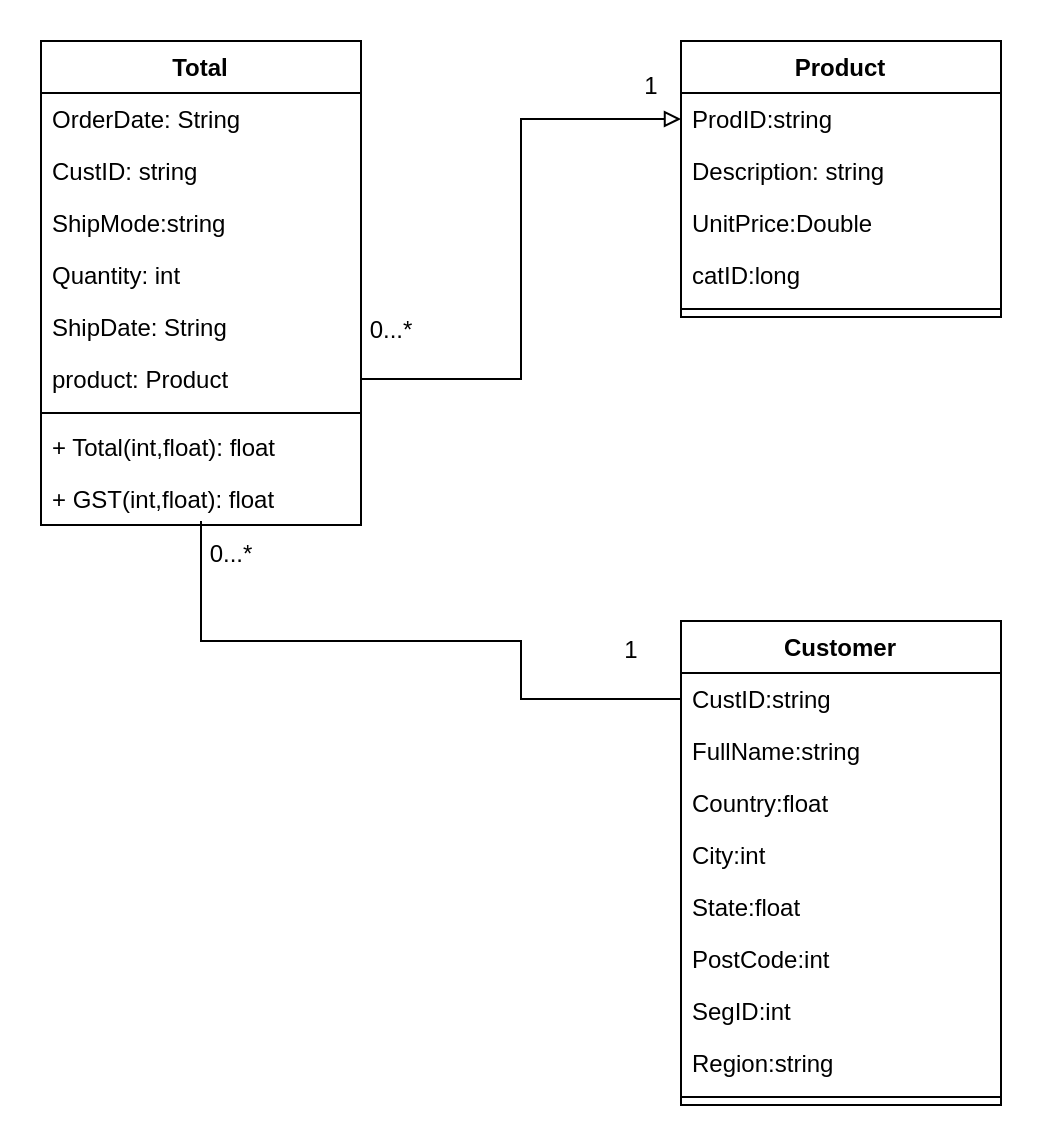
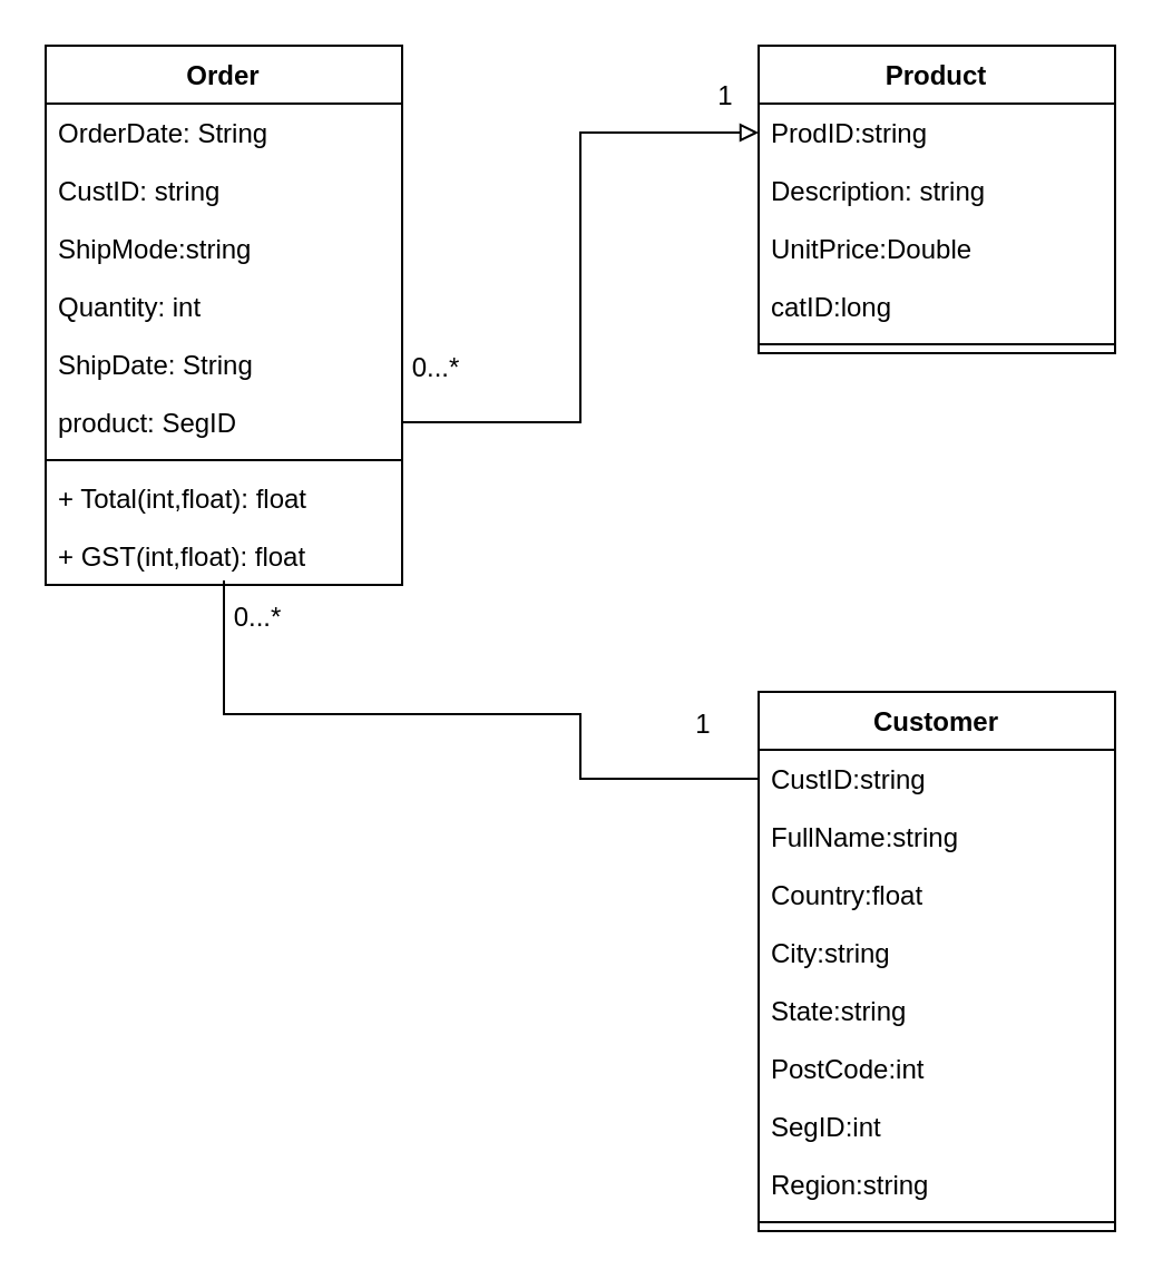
- <mxCell id="2" value="Total" style="swimlane;fontStyle=1;align=center;verticalAlign=top;childLayout=stackLayout;horizontal=1;startSize=26;horizontalStack=0;resizeParent=1;resizeParentMax=0;resizeLast=0;collapsible=1;marginBottom=0;" vertex="1" parent="1"><mxGeometry x="20" y="20" width="160" height="242" as="geometry" /></mxCell>
+ <mxCell id="2" value="Order" style="swimlane;fontStyle=1;align=center;verticalAlign=top;childLayout=stackLayout;horizontal=1;startSize=26;horizontalStack=0;resizeParent=1;resizeParentMax=0;resizeLast=0;collapsible=1;marginBottom=0;" vertex="1" parent="1"><mxGeometry x="20" y="20" width="160" height="242" as="geometry" /></mxCell>
- <mxCell id="8" value="product: Product" style="text;strokeColor=none;fillColor=none;align=left;verticalAlign=top;spacingLeft=4;spacingRight=4;overflow=hidden;rotatable=0;points=[[0,0.5],[1,0.5]];portConstraint=eastwest;" vertex="1" parent="2"><mxGeometry y="156" width="160" height="26" as="geometry" /></mxCell>
+ <mxCell id="8" value="product: SegID" style="text;strokeColor=none;fillColor=none;align=left;verticalAlign=top;spacingLeft=4;spacingRight=4;overflow=hidden;rotatable=0;points=[[0,0.5],[1,0.5]];portConstraint=eastwest;" vertex="1" parent="2"><mxGeometry y="156" width="160" height="26" as="geometry" /></mxCell>
- <mxCell id="25" value="City:int" style="text;strokeColor=none;fillColor=none;align=left;verticalAlign=top;spacingLeft=4;spacingRight=4;overflow=hidden;rotatable=0;points=[[0,0.5],[1,0.5]];portConstraint=eastwest;" vertex="1" parent="21"><mxGeometry y="104" width="160" height="26" as="geometry" /></mxCell>
+ <mxCell id="25" value="City:string" style="text;strokeColor=none;fillColor=none;align=left;verticalAlign=top;spacingLeft=4;spacingRight=4;overflow=hidden;rotatable=0;points=[[0,0.5],[1,0.5]];portConstraint=eastwest;" vertex="1" parent="21"><mxGeometry y="104" width="160" height="26" as="geometry" /></mxCell>
- <mxCell id="26" value="State:float" style="text;strokeColor=none;fillColor=none;align=left;verticalAlign=top;spacingLeft=4;spacingRight=4;overflow=hidden;rotatable=0;points=[[0,0.5],[1,0.5]];portConstraint=eastwest;" vertex="1" parent="21"><mxGeometry y="130" width="160" height="26" as="geometry" /></mxCell>
+ <mxCell id="26" value="State:string" style="text;strokeColor=none;fillColor=none;align=left;verticalAlign=top;spacingLeft=4;spacingRight=4;overflow=hidden;rotatable=0;points=[[0,0.5],[1,0.5]];portConstraint=eastwest;" vertex="1" parent="21"><mxGeometry y="130" width="160" height="26" as="geometry" /></mxCell>
